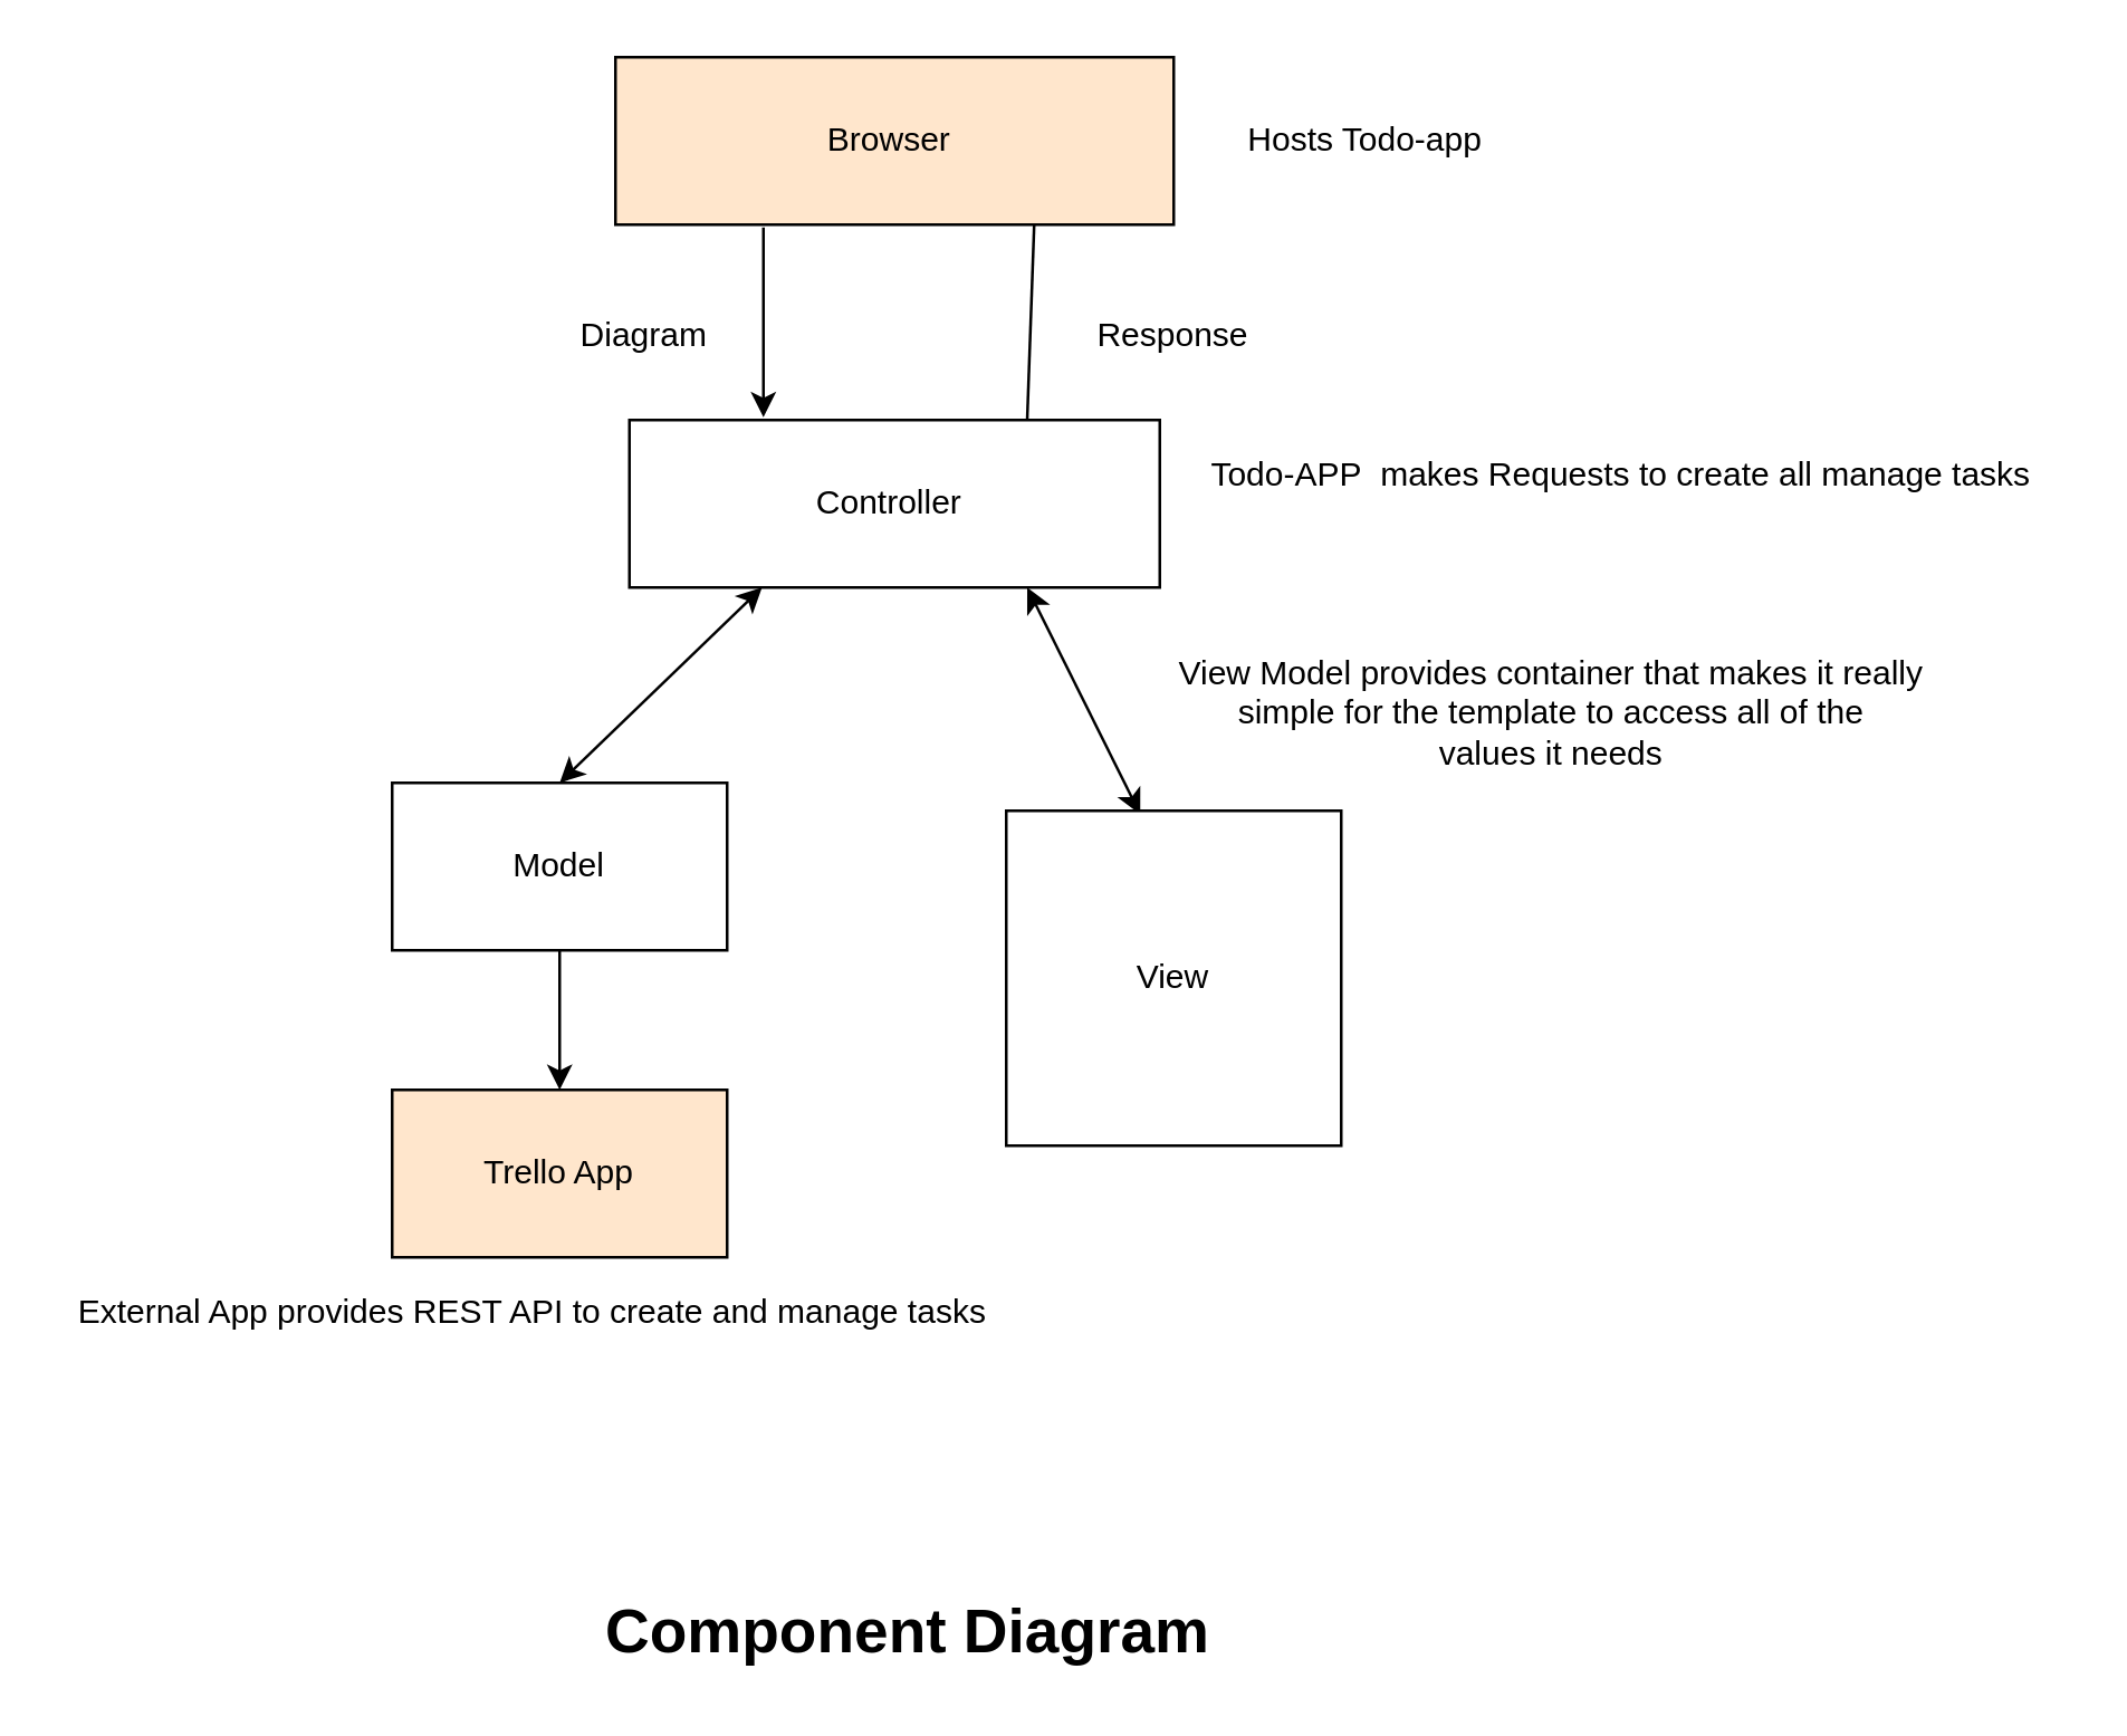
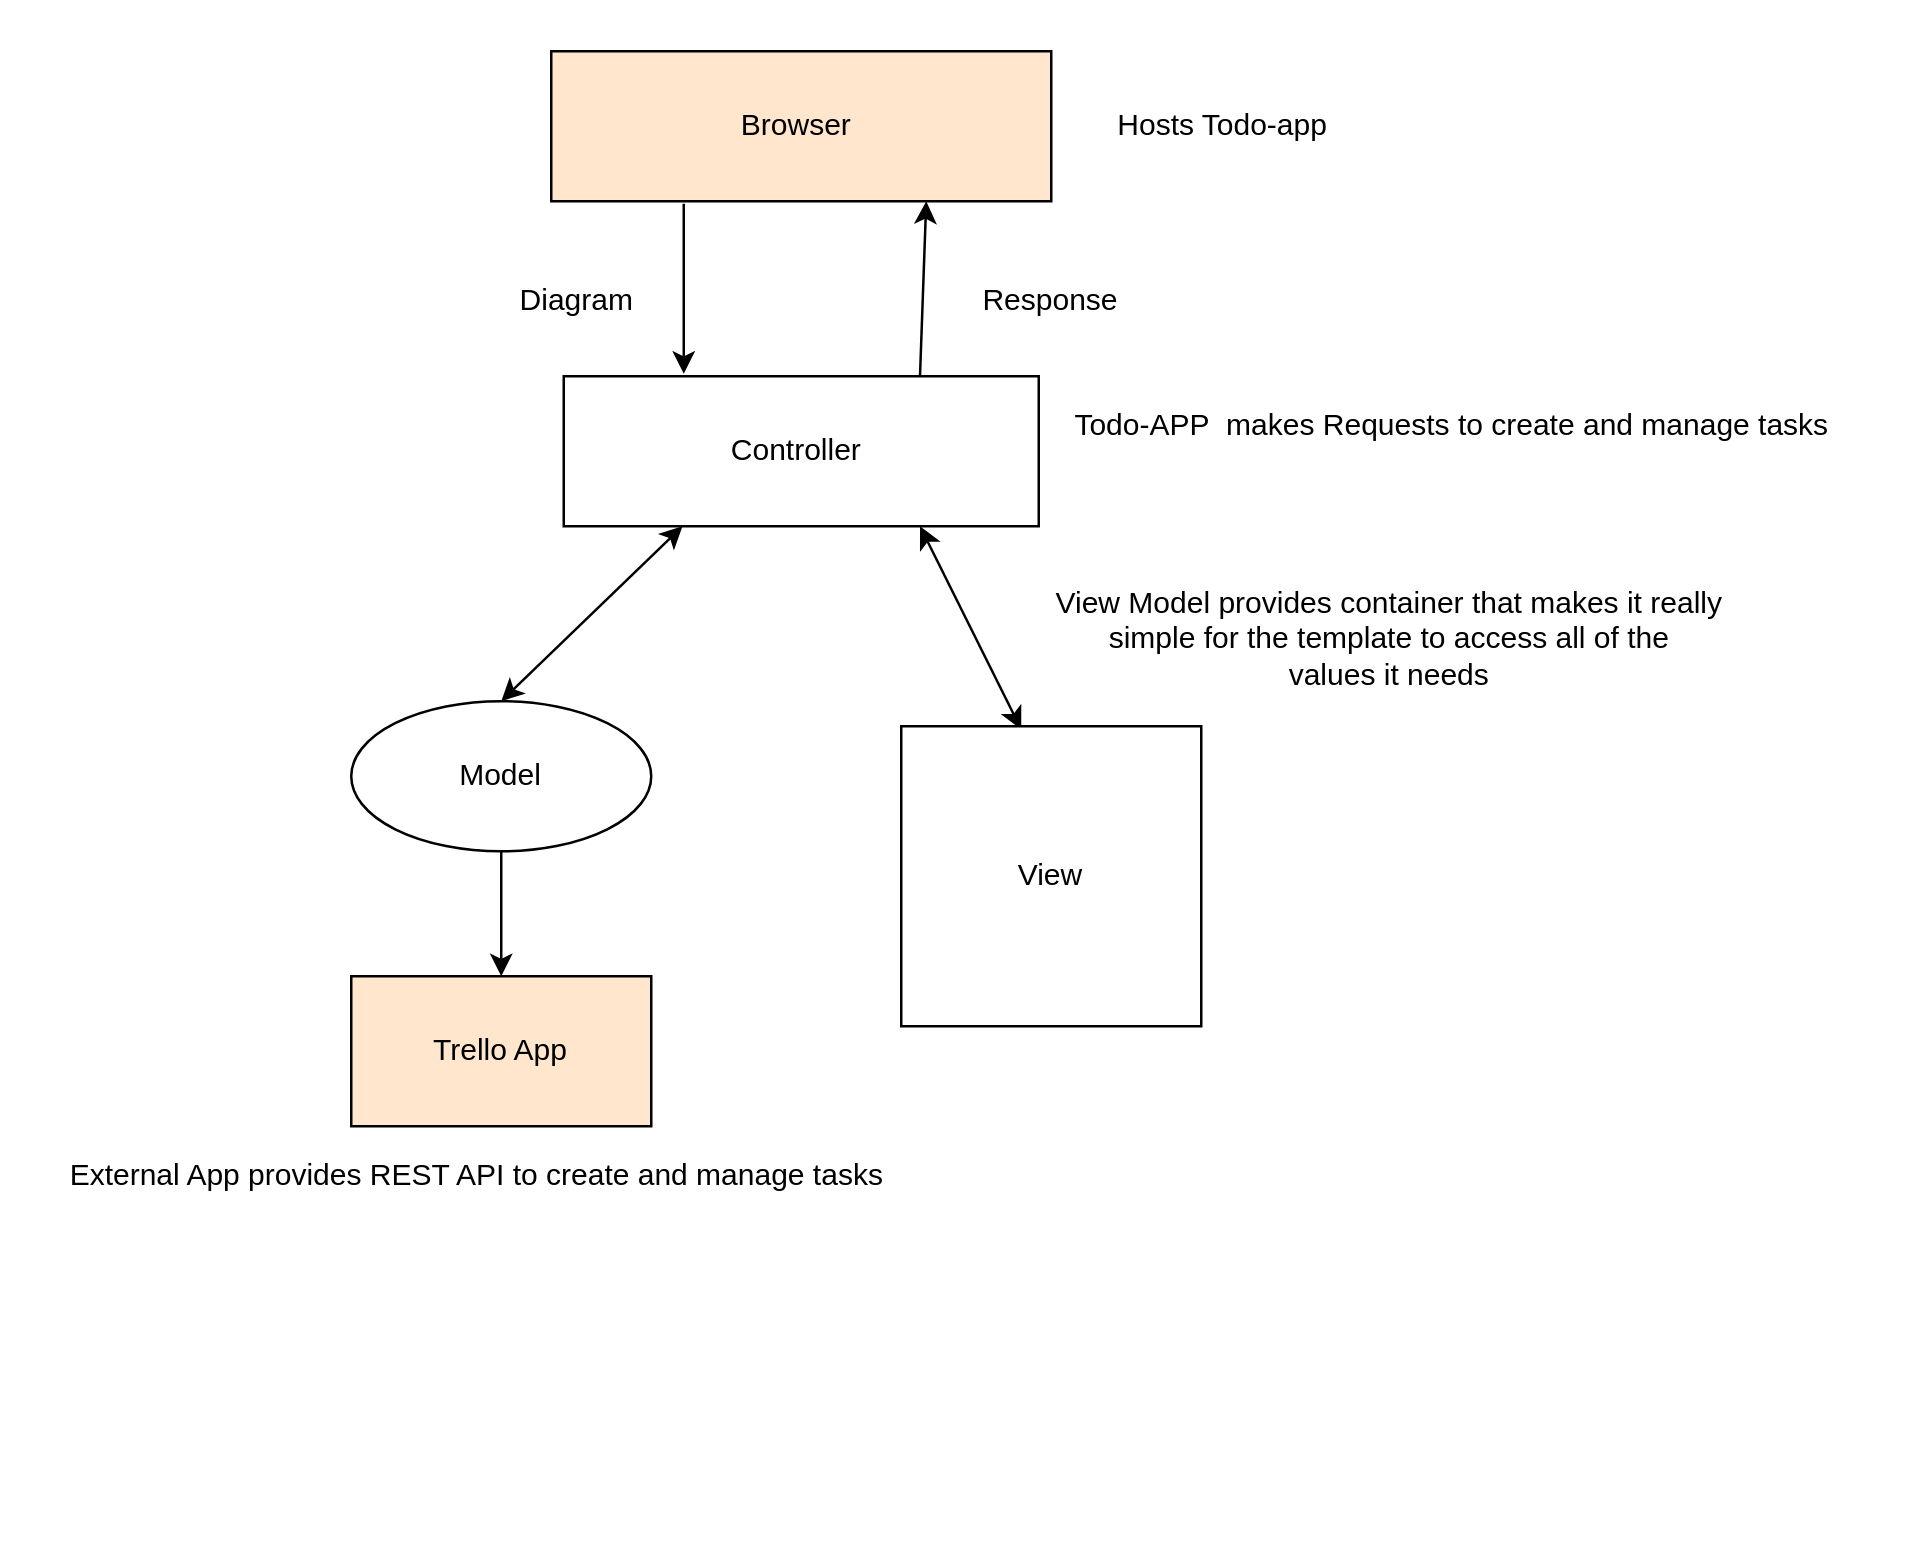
- <mxCell id="6" style="edgeStyle=none;rounded=0;orthogonalLoop=1;jettySize=auto;html=1;exitX=0.75;exitY=0;exitDx=0;exitDy=0;startArrow=none;startFill=0;entryX=0.75;entryY=1;entryDx=0;entryDy=0;endArrow=none;" parent="1" source="7" target="3" edge="1"><mxGeometry relative="1" as="geometry"><mxPoint x="368" y="90" as="targetPoint" /></mxGeometry></mxCell>
+ <mxCell id="6" style="edgeStyle=none;rounded=0;orthogonalLoop=1;jettySize=auto;html=1;exitX=0.75;exitY=0;exitDx=0;exitDy=0;startArrow=none;startFill=0;entryX=0.75;entryY=1;entryDx=0;entryDy=0;" parent="1" source="7" target="3" edge="1"><mxGeometry relative="1" as="geometry"><mxPoint x="368" y="90" as="targetPoint" /></mxGeometry></mxCell>
- <mxCell id="16" value="Todo-APP&amp;nbsp; makes Requests to create all manage tasks" style="text;html=1;align=center;verticalAlign=middle;resizable=0;points=[];autosize=1;strokeColor=none;" vertex="1" parent="1"><mxGeometry x="420" y="160" width="320" height="20" as="geometry" /></mxCell>
+ <mxCell id="16" value="Todo-APP&amp;nbsp; makes Requests to create and manage tasks" style="text;html=1;align=center;verticalAlign=middle;resizable=0;points=[];autosize=1;strokeColor=none;" vertex="1" parent="1"><mxGeometry x="420" y="160" width="320" height="20" as="geometry" /></mxCell>
- <mxCell id="10" value="Model" style="rounded=0;whiteSpace=wrap;html=1;" parent="1" vertex="1"><mxGeometry x="140" y="280" width="120" height="60" as="geometry" /></mxCell>
+ <mxCell id="10" value="Model" style="ellipse;whiteSpace=wrap;html=1;" parent="1" vertex="1"><mxGeometry x="140" y="280" width="120" height="60" as="geometry" /></mxCell>
- <mxCell id="14" value="&lt;b&gt;&lt;font style=&quot;font-size: 22px&quot;&gt;Component Diagram&lt;/font&gt;&lt;/b&gt;" style="text;html=1;strokeColor=none;fillColor=none;align=center;verticalAlign=middle;whiteSpace=wrap;rounded=0;" parent="1" vertex="1"><mxGeometry x="200" y="570" width="250" height="30" as="geometry" /></mxCell>
